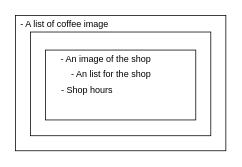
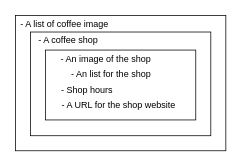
+ <mxCell id="5" value="- A coffee shop" style="text;html=1;align=center;verticalAlign=middle;resizable=0;points=[];autosize=1;" vertex="1" parent="1"><mxGeometry x="40" y="43" width="100" height="20" as="geometry" /></mxCell>
+ <mxCell id="10" value="- A URL for the shop website" style="text;html=1;align=center;verticalAlign=middle;resizable=0;points=[];autosize=1;" vertex="1" parent="1"><mxGeometry x="72" y="129" width="170" height="20" as="geometry" /></mxCell>
